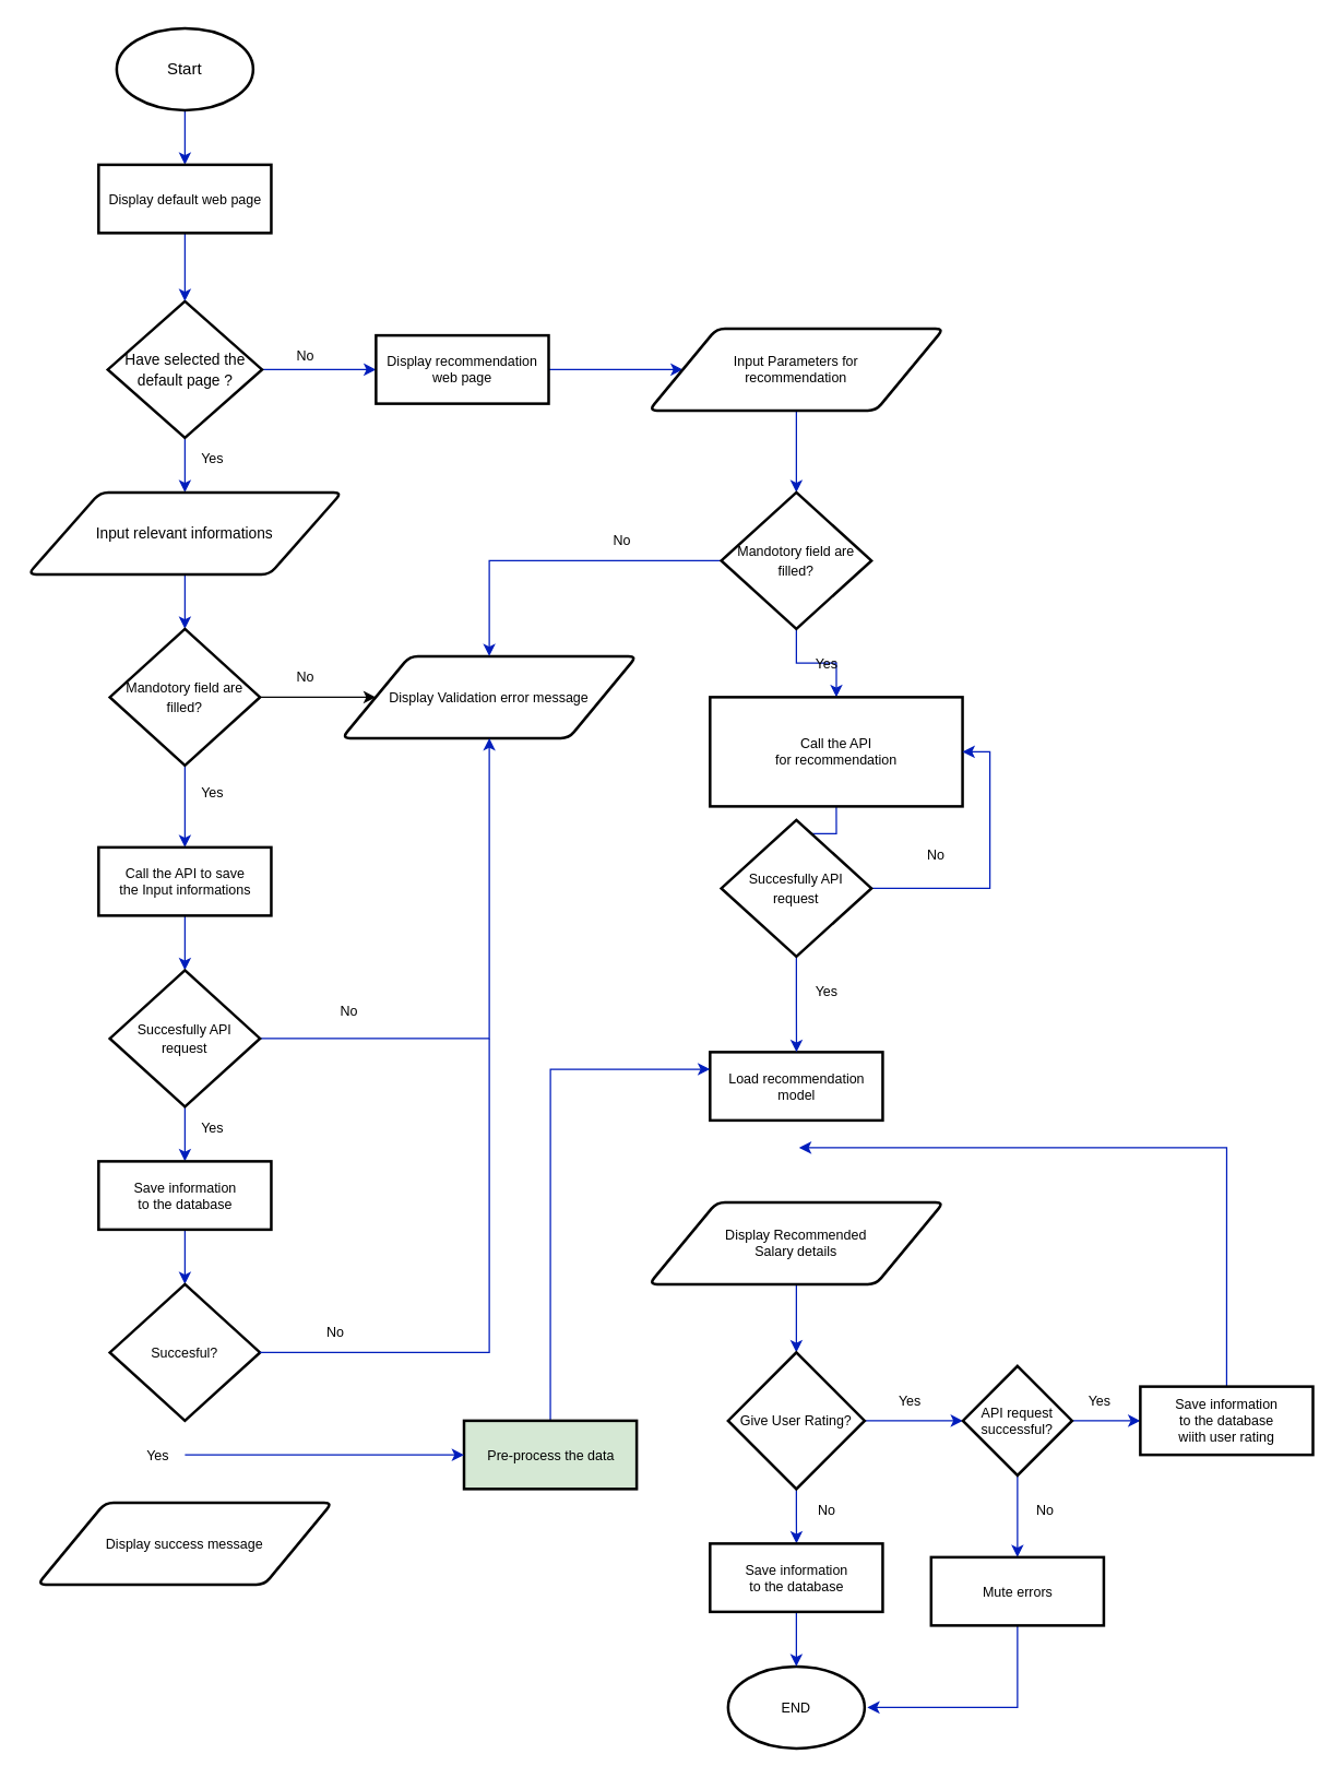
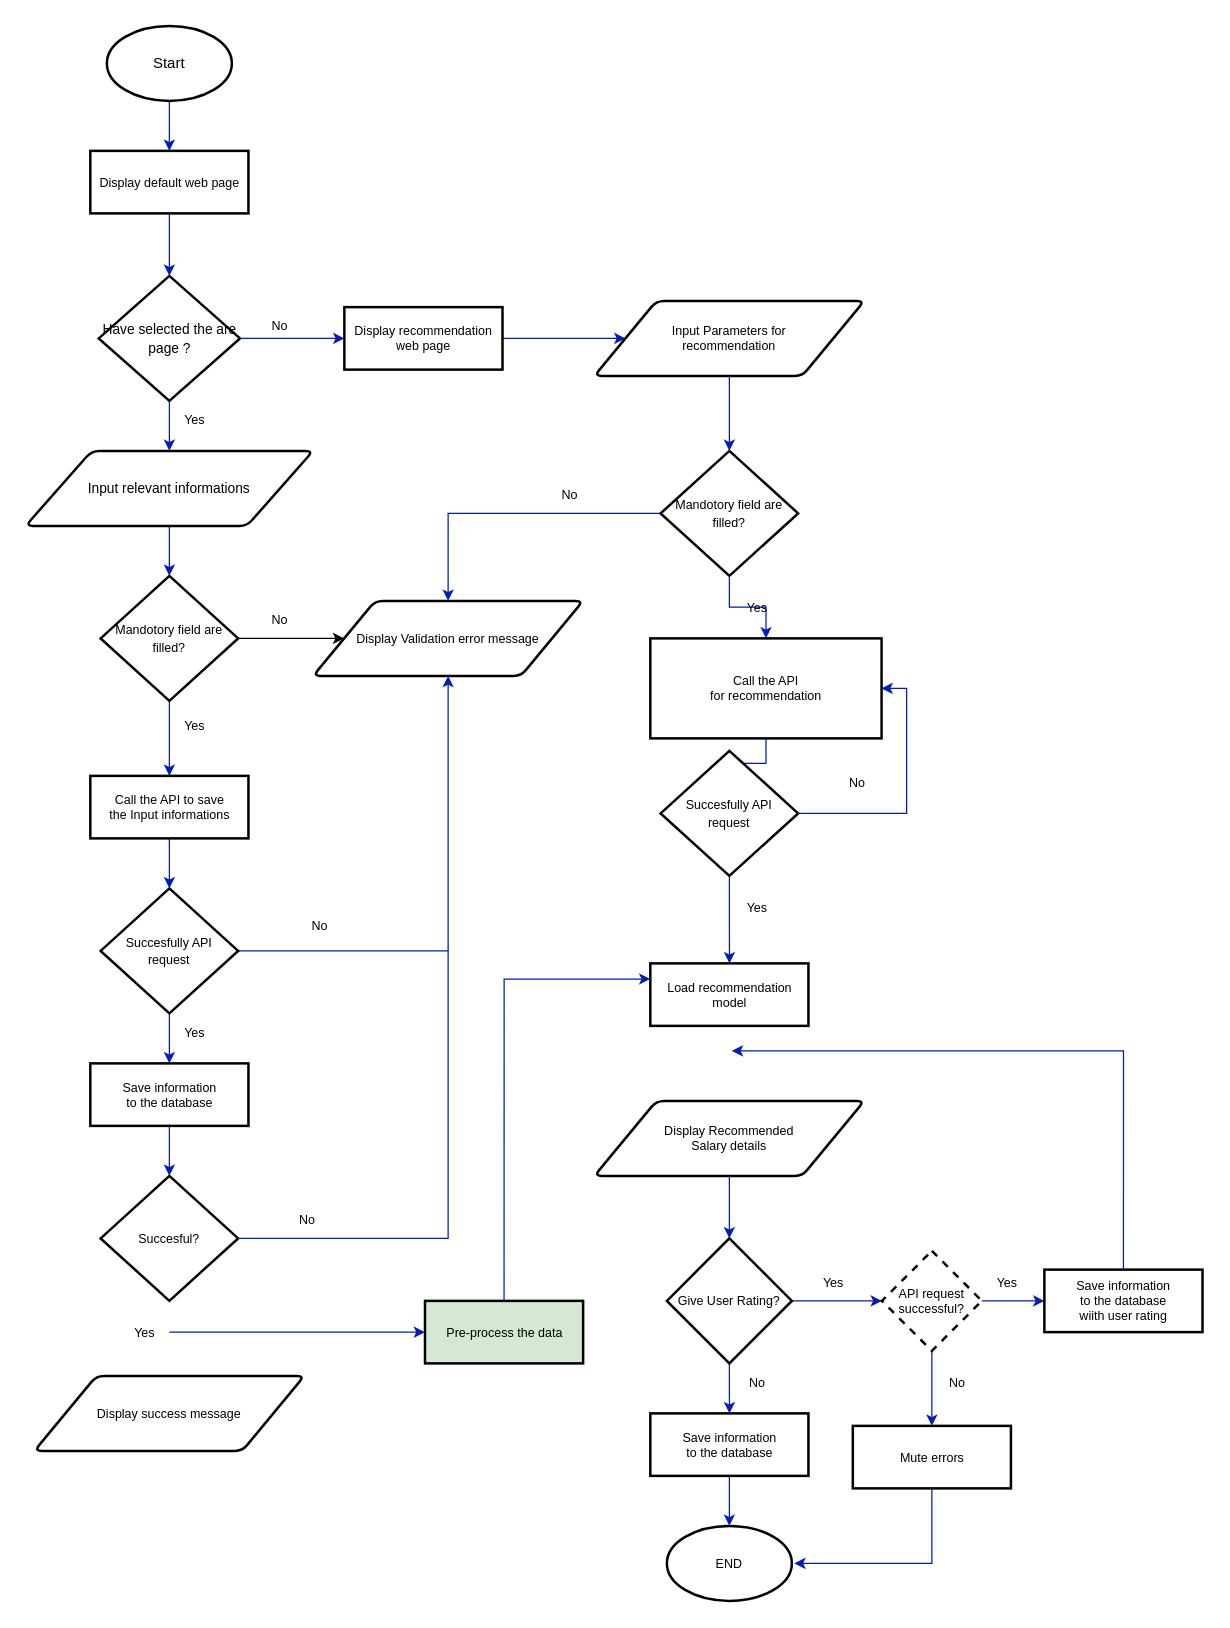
- <mxCell id="6" value="&lt;span style=&quot;font-size: 11px;&quot;&gt;Have selected the default page ?&lt;/span&gt;" style="strokeWidth=2;html=1;shape=mxgraph.flowchart.decision;whiteSpace=wrap;" vertex="1" parent="1"><mxGeometry x="78.5" y="220" width="113" height="100" as="geometry" /></mxCell>
+ <mxCell id="6" value="&lt;span style=&quot;font-size: 11px;&quot;&gt;Have selected the are page ?&lt;/span&gt;" style="strokeWidth=2;html=1;shape=mxgraph.flowchart.decision;whiteSpace=wrap;" vertex="1" parent="1"><mxGeometry x="78.5" y="220" width="113" height="100" as="geometry" /></mxCell>
- <mxCell id="51" value="API request&lt;br&gt;successful?" style="rhombus;whiteSpace=wrap;html=1;rounded=0;strokeColor=#000000;strokeWidth=2;fontSize=10;" vertex="1" parent="1"><mxGeometry x="705" y="1000" width="80" height="80" as="geometry" /></mxCell>
+ <mxCell id="51" value="API request&lt;br&gt;successful?" style="rhombus;whiteSpace=wrap;html=1;rounded=0;strokeColor=#000000;strokeWidth=2;fontSize=10;dashed=1;" vertex="1" parent="1"><mxGeometry x="705" y="1000" width="80" height="80" as="geometry" /></mxCell>
